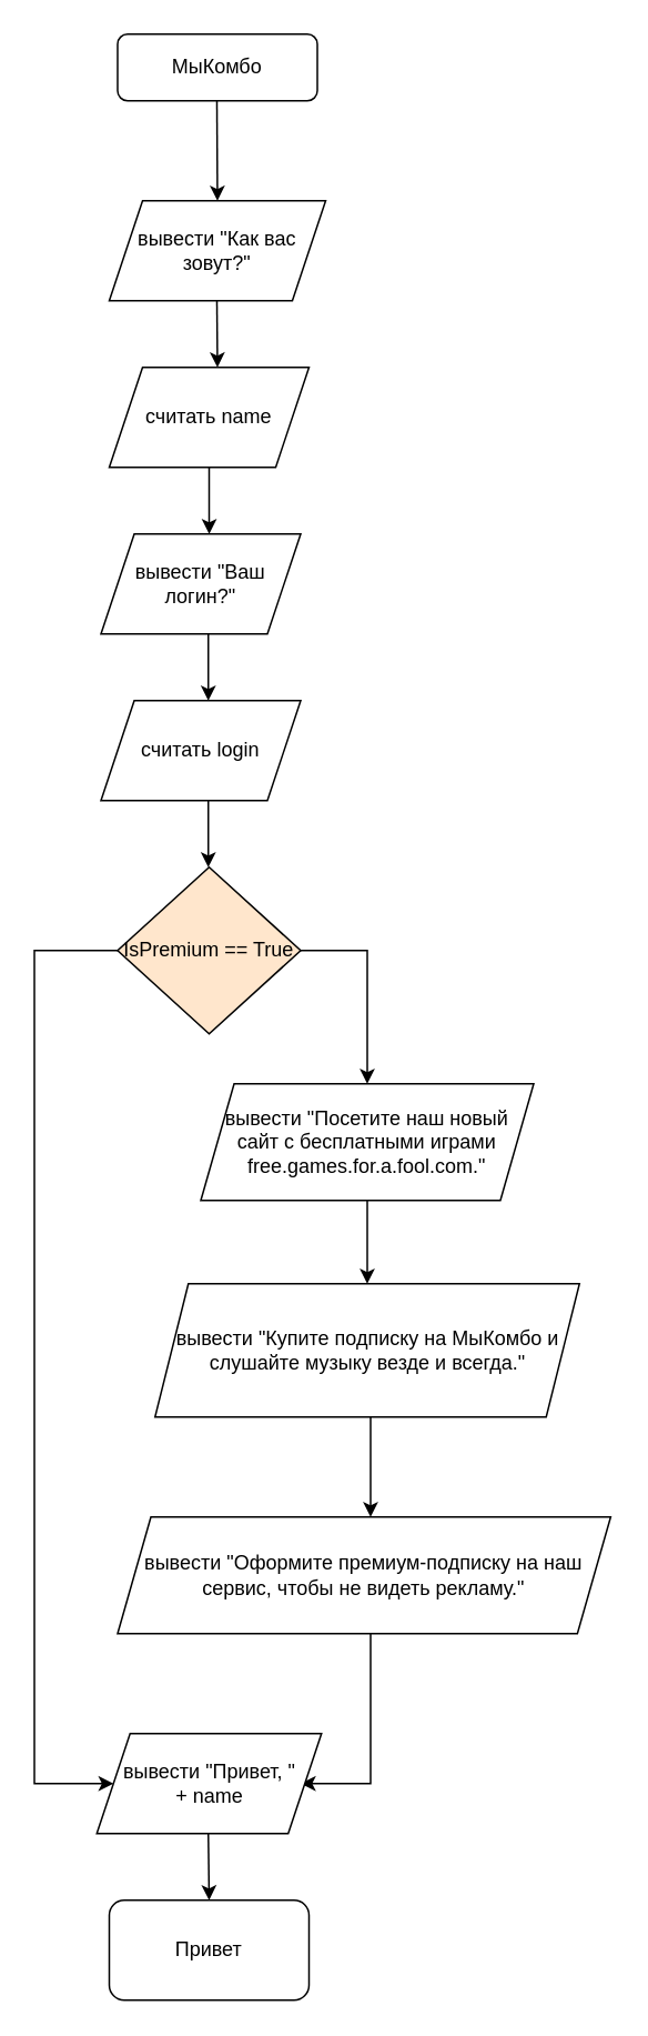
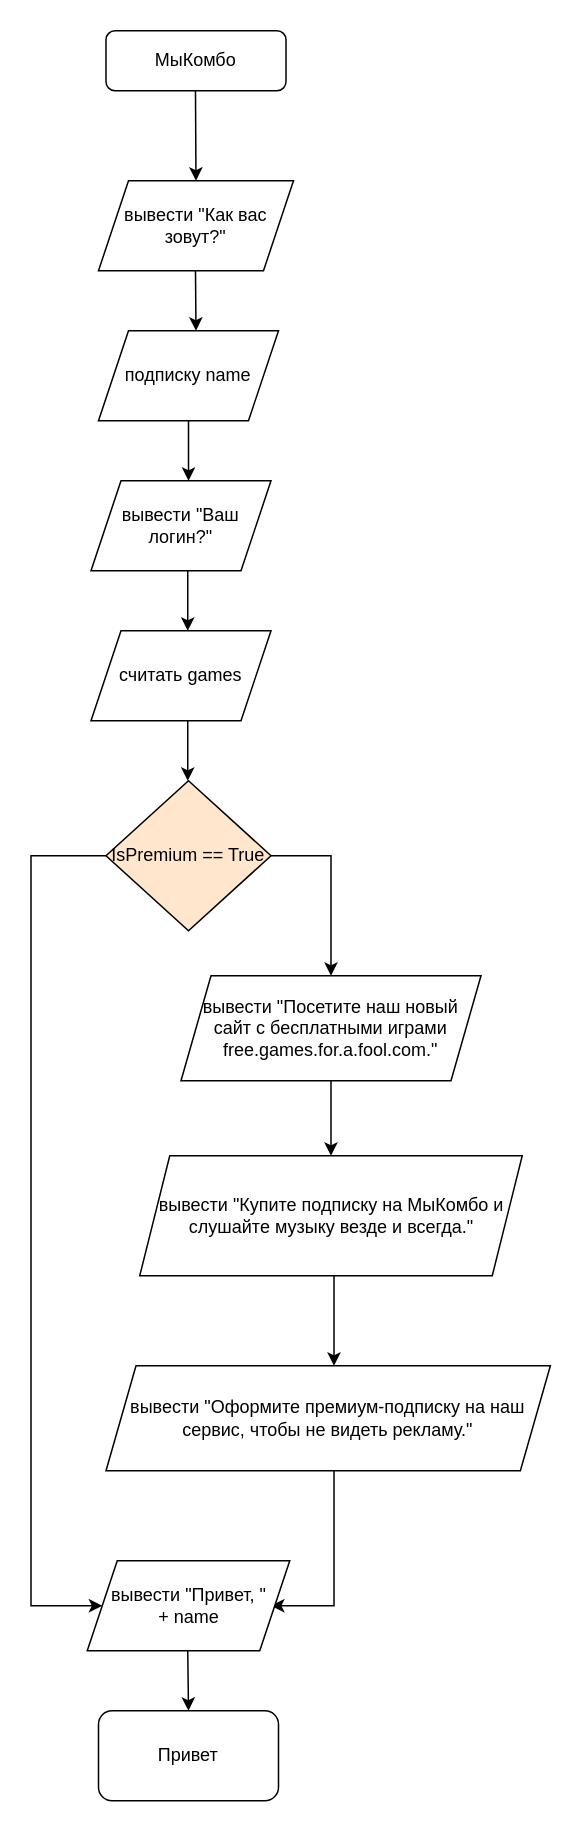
- <mxCell id="6" value="считать name" style="shape=parallelogram;perimeter=parallelogramPerimeter;whiteSpace=wrap;html=1;fixedSize=1;" parent="1" vertex="1"><mxGeometry x="65" y="220" width="120" height="60" as="geometry" /></mxCell>
+ <mxCell id="6" value="подписку name" style="shape=parallelogram;perimeter=parallelogramPerimeter;whiteSpace=wrap;html=1;fixedSize=1;" parent="1" vertex="1"><mxGeometry x="65" y="220" width="120" height="60" as="geometry" /></mxCell>
- <mxCell id="10" value="считать login" style="shape=parallelogram;perimeter=parallelogramPerimeter;whiteSpace=wrap;html=1;fixedSize=1;" vertex="1" parent="1"><mxGeometry x="60" y="420" width="120" height="60" as="geometry" /></mxCell>
+ <mxCell id="10" value="считать games" style="shape=parallelogram;perimeter=parallelogramPerimeter;whiteSpace=wrap;html=1;fixedSize=1;" vertex="1" parent="1"><mxGeometry x="60" y="420" width="120" height="60" as="geometry" /></mxCell>
